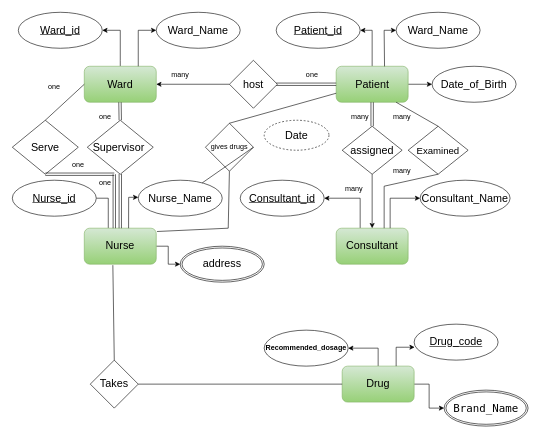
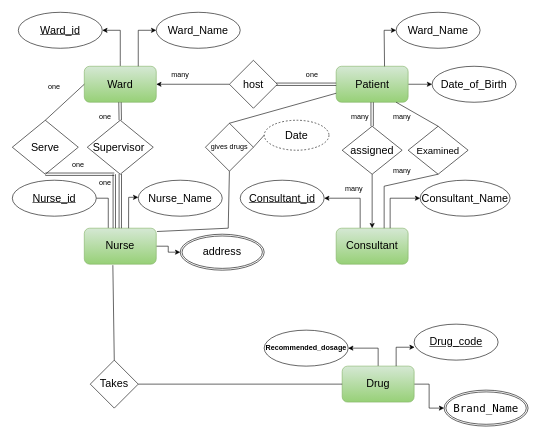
- <mxCell id="10" value="&lt;span style=&quot;font-size: 18px;&quot;&gt;Patient_id&lt;/span&gt;" style="ellipse;whiteSpace=wrap;html=1;rounded=1;fontStyle=4" parent="1" vertex="1"><mxGeometry x="460" y="20" width="140" height="60" as="geometry" /></mxCell>
- <mxCell id="7" style="edgeStyle=orthogonalEdgeStyle;rounded=0;orthogonalLoop=1;jettySize=auto;html=1;entryX=1;entryY=0.5;entryDx=0;entryDy=0;" parent="1" source="9" target="10" edge="1"><mxGeometry relative="1" as="geometry" /></mxCell>
- <mxCell id="68" value="" style="endArrow=none;html=1;rounded=0;exitX=1;exitY=0.5;exitDx=0;exitDy=0;" edge="1" parent="1" source="63" target="31"><mxGeometry width="50" height="50" relative="1" as="geometry"><mxPoint x="430" y="260" as="sourcePoint" /><mxPoint x="482" y="280" as="targetPoint" /></mxGeometry></mxCell>
+ <mxCell id="68" value="" style="endArrow=none;html=1;rounded=0;exitX=1;exitY=0.5;exitDx=0;exitDy=0;entryX=0;entryY=0.5;entryDx=0;entryDy=0;" edge="1" parent="1" source="63" target="67"><mxGeometry width="50" height="50" relative="1" as="geometry"><mxPoint x="430" y="260" as="sourcePoint" /><mxPoint x="482" y="280" as="targetPoint" /></mxGeometry></mxCell>
- <mxCell id="33" value="&lt;font style=&quot;font-size: 18px;&quot;&gt;address&lt;/font&gt;" style="ellipse;shape=doubleEllipse;margin=3;whiteSpace=wrap;html=1;align=center;" parent="1" vertex="1"><mxGeometry x="300" y="410" width="140" height="60" as="geometry" /></mxCell>
+ <mxCell id="33" value="&lt;font style=&quot;font-size: 18px;&quot;&gt;address&lt;/font&gt;" style="ellipse;shape=doubleEllipse;margin=3;whiteSpace=wrap;html=1;align=center;" parent="1" vertex="1"><mxGeometry x="300" y="390" width="140" height="60" as="geometry" /></mxCell>
